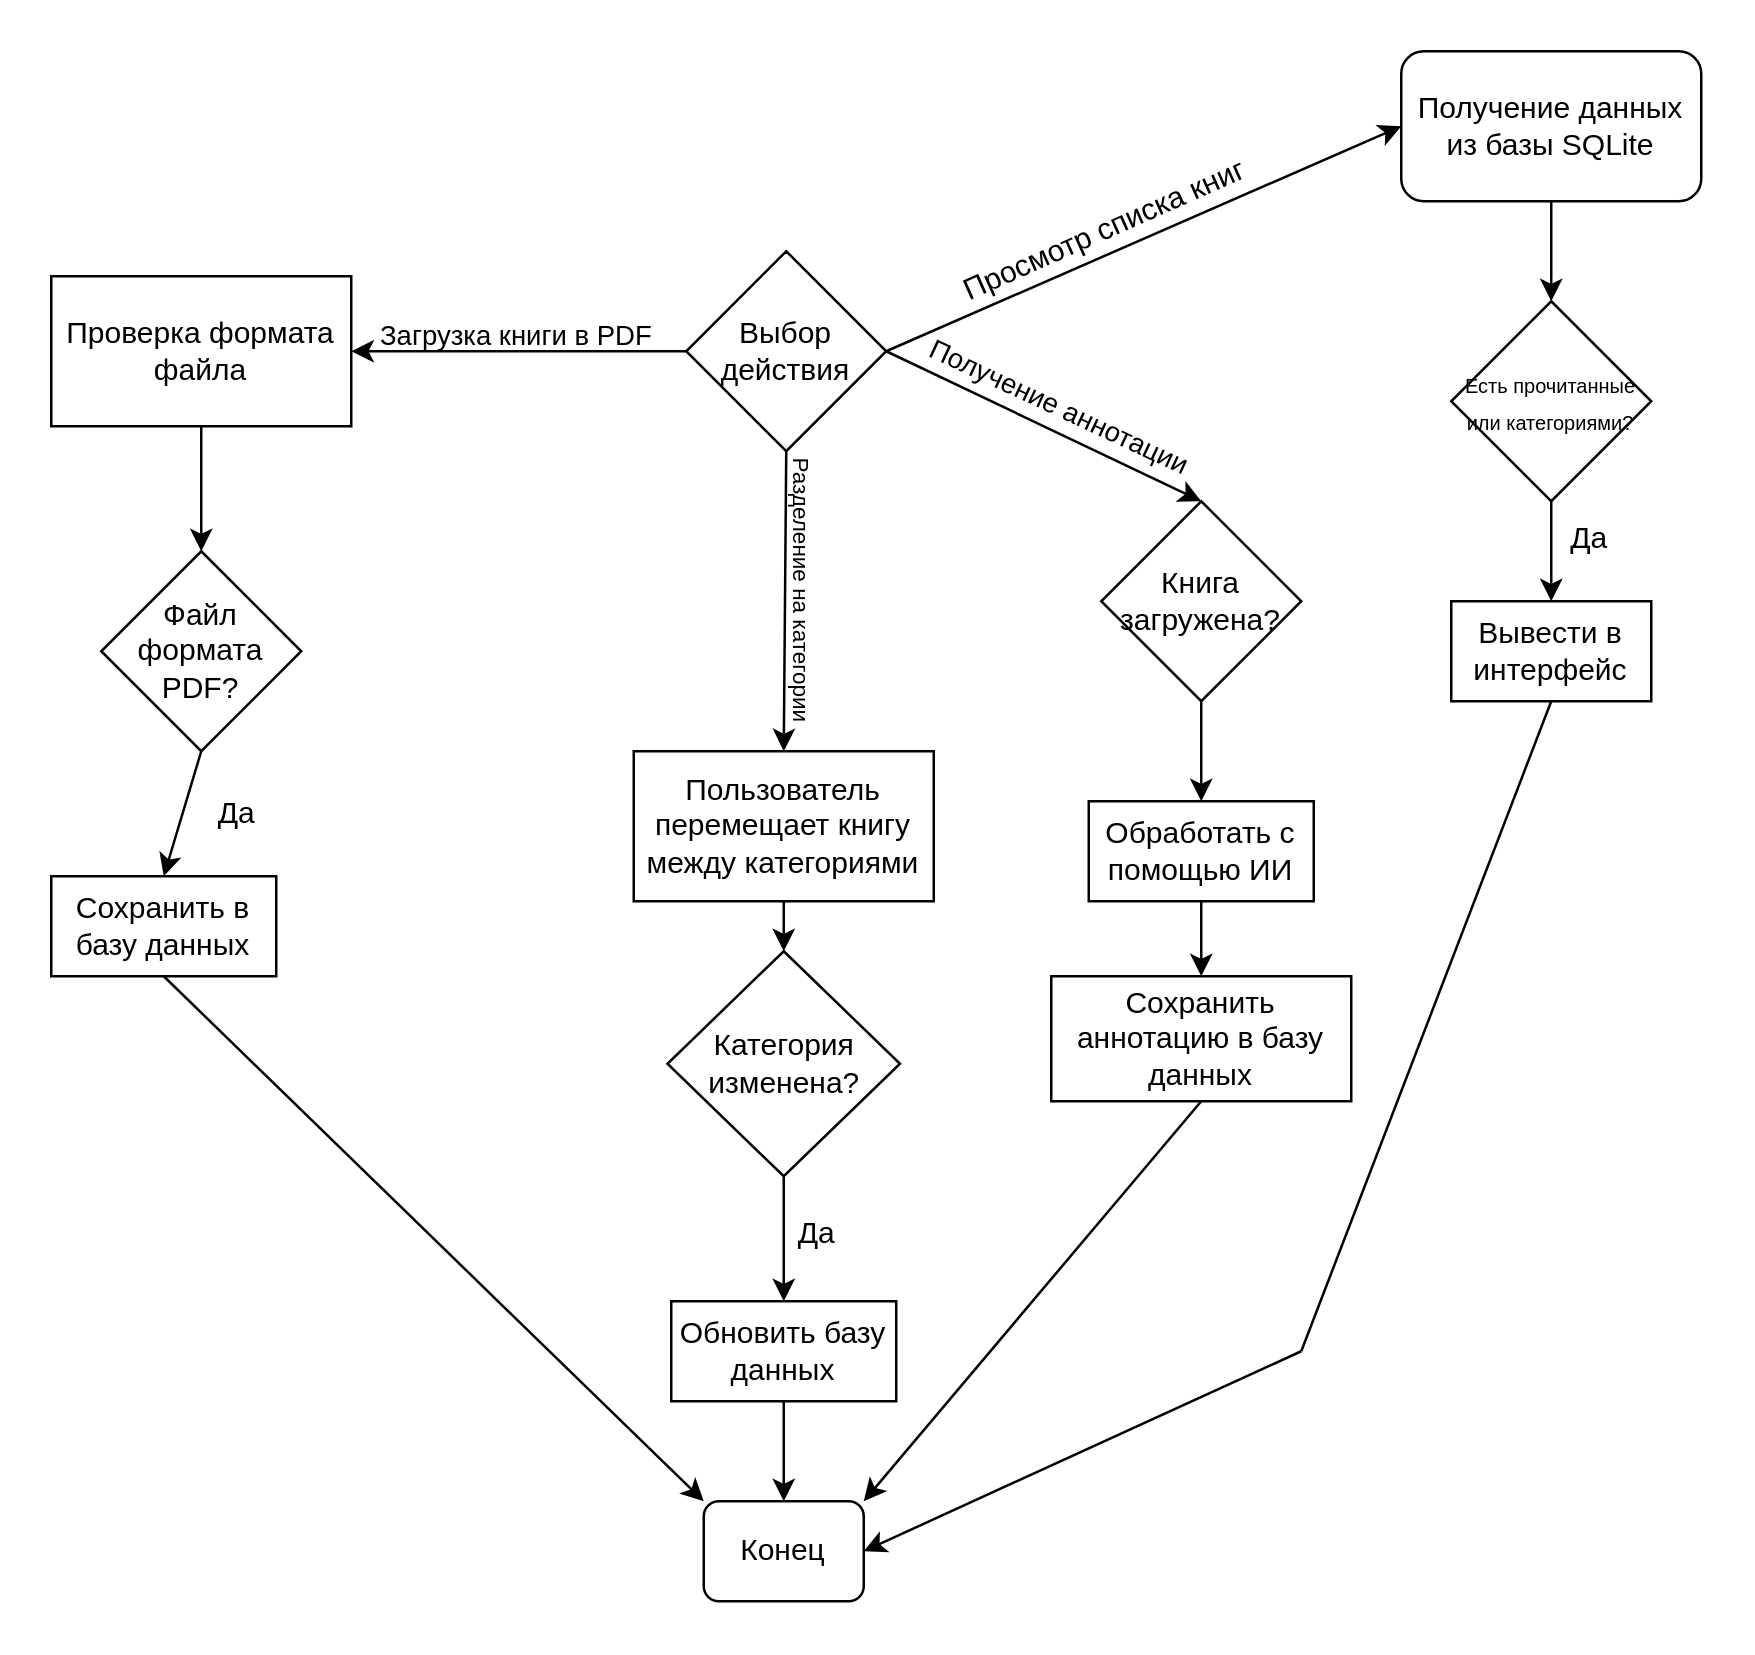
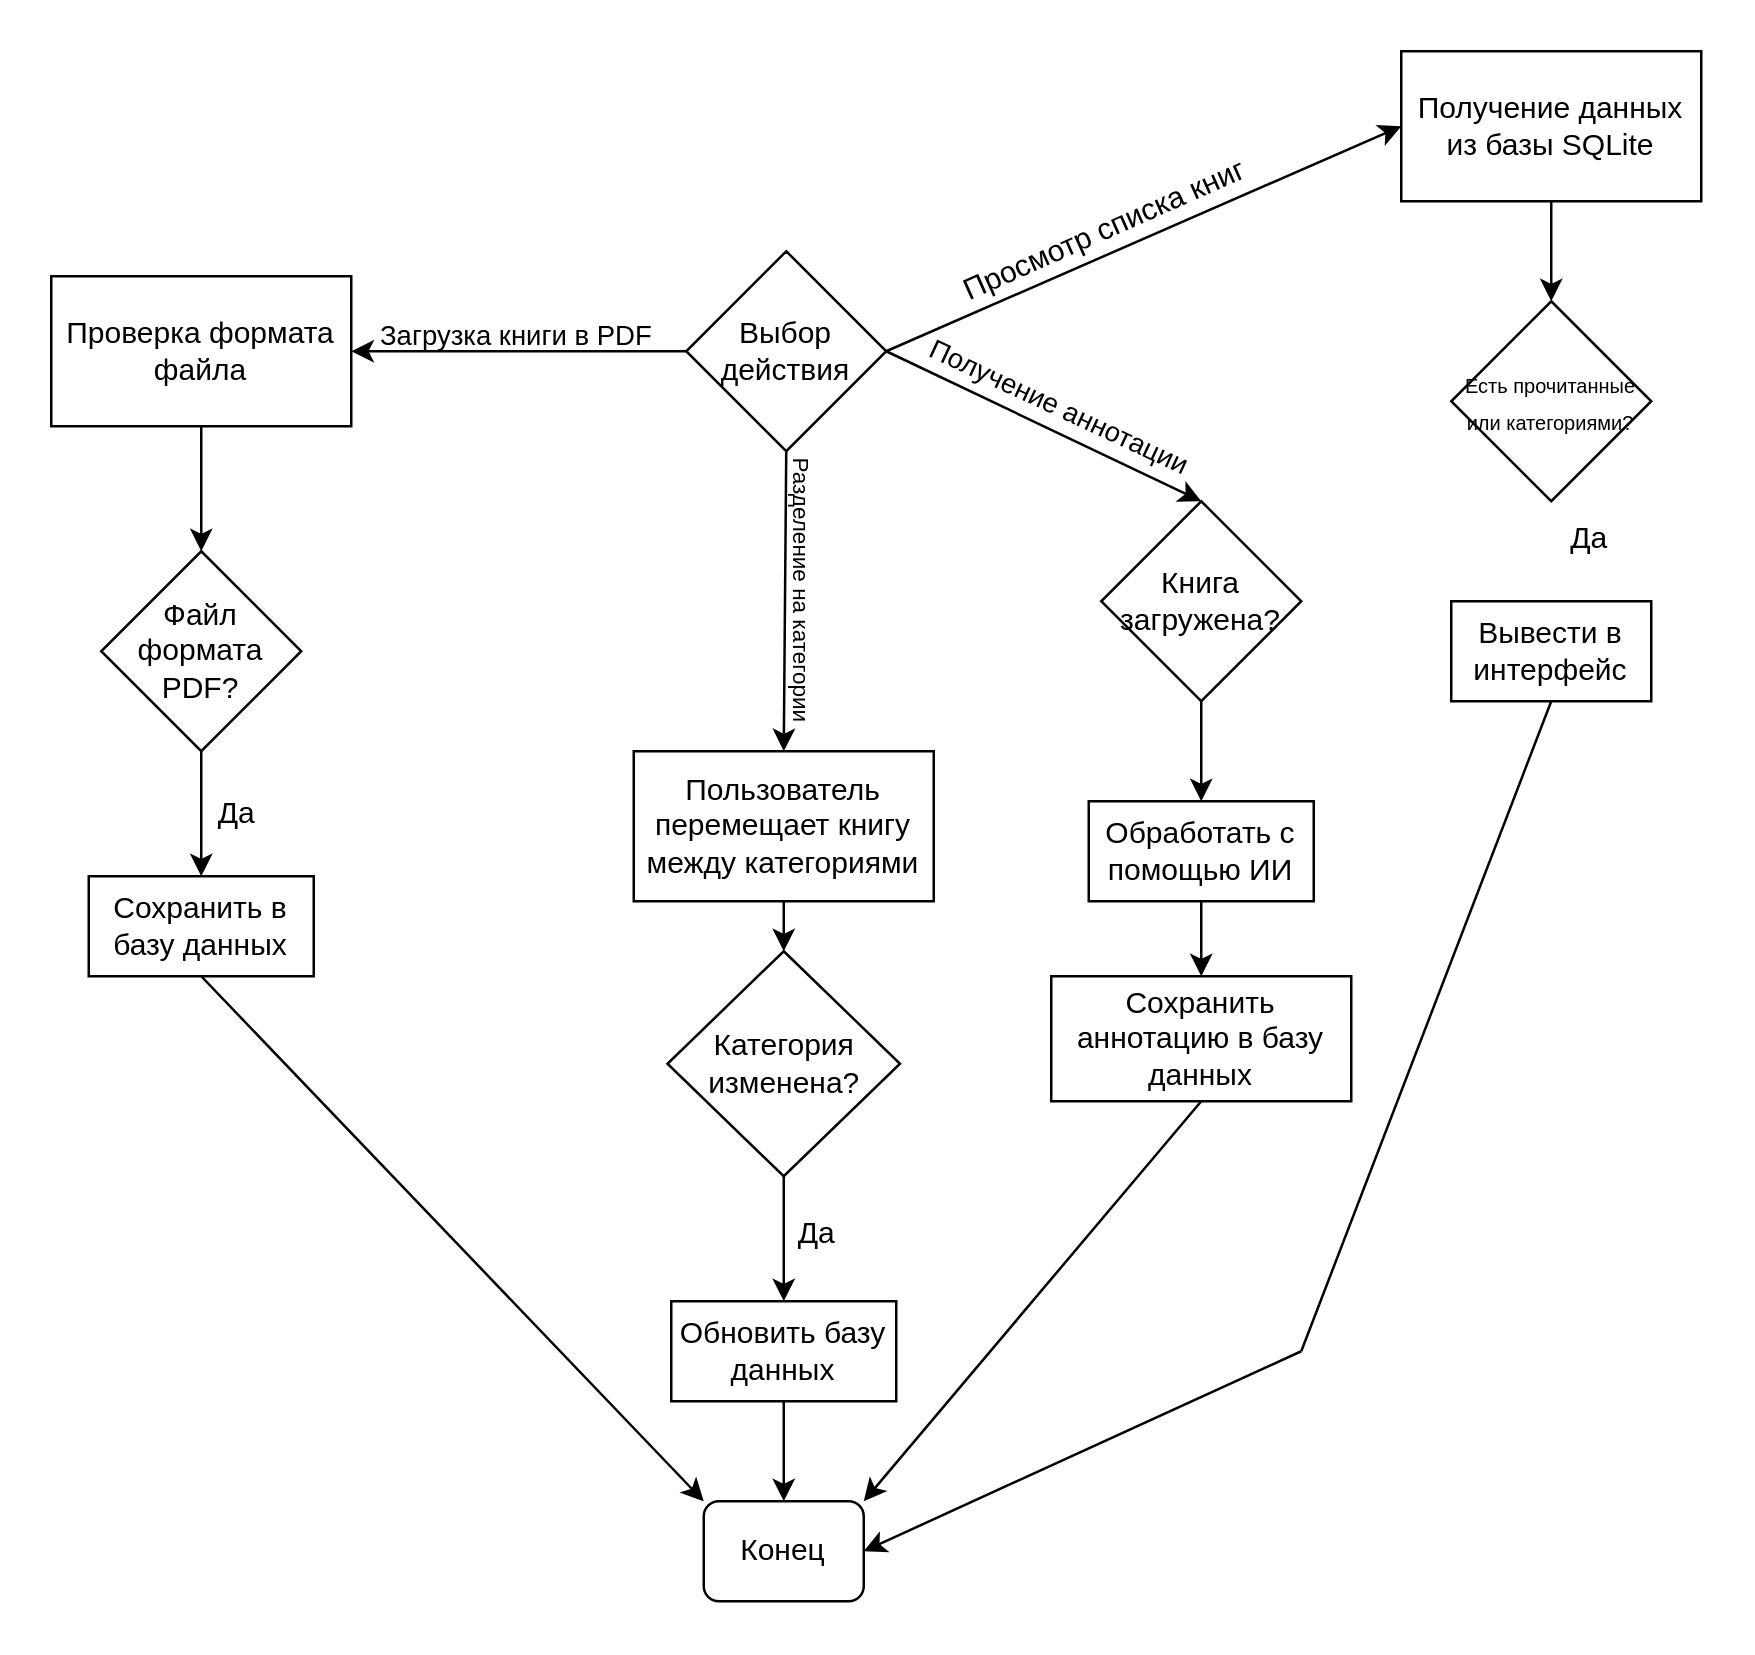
- <mxCell id="6" value="Получение данных из базы SQLite" style="whiteSpace=wrap;html=1;rounded=1;" vertex="1" parent="1"><mxGeometry x="560" y="20" width="120" height="60" as="geometry" /></mxCell>
+ <mxCell id="6" value="Получение данных из базы SQLite" style="rounded=0;whiteSpace=wrap;html=1;" vertex="1" parent="1"><mxGeometry x="560" y="20" width="120" height="60" as="geometry" /></mxCell>
- <mxCell id="32" value="" style="endArrow=classic;html=1;rounded=0;exitX=0.5;exitY=1;exitDx=0;exitDy=0;entryX=0.5;entryY=0;entryDx=0;entryDy=0;" edge="1" parent="1" source="7" target="8"><mxGeometry width="50" height="50" relative="1" as="geometry"><mxPoint x="500" y="300" as="sourcePoint" /><mxPoint x="500" y="340" as="targetPoint" /></mxGeometry></mxCell>
- <mxCell id="5" value="&lt;br&gt;Сохранить&amp;nbsp;&lt;span style=&quot;background-color: initial;&quot;&gt;в базу данных&lt;/span&gt;&lt;div&gt;&lt;br&gt;&lt;/div&gt;" style="rounded=0;whiteSpace=wrap;html=1;" vertex="1" parent="1"><mxGeometry x="20" y="350" width="90" height="40" as="geometry" /></mxCell>
+ <mxCell id="5" value="&lt;br&gt;Сохранить&amp;nbsp;&lt;span style=&quot;background-color: initial;&quot;&gt;в базу данных&lt;/span&gt;&lt;div&gt;&lt;br&gt;&lt;/div&gt;" style="rounded=0;whiteSpace=wrap;html=1;" vertex="1" parent="1"><mxGeometry x="35" y="350" width="90" height="40" as="geometry" /></mxCell>
